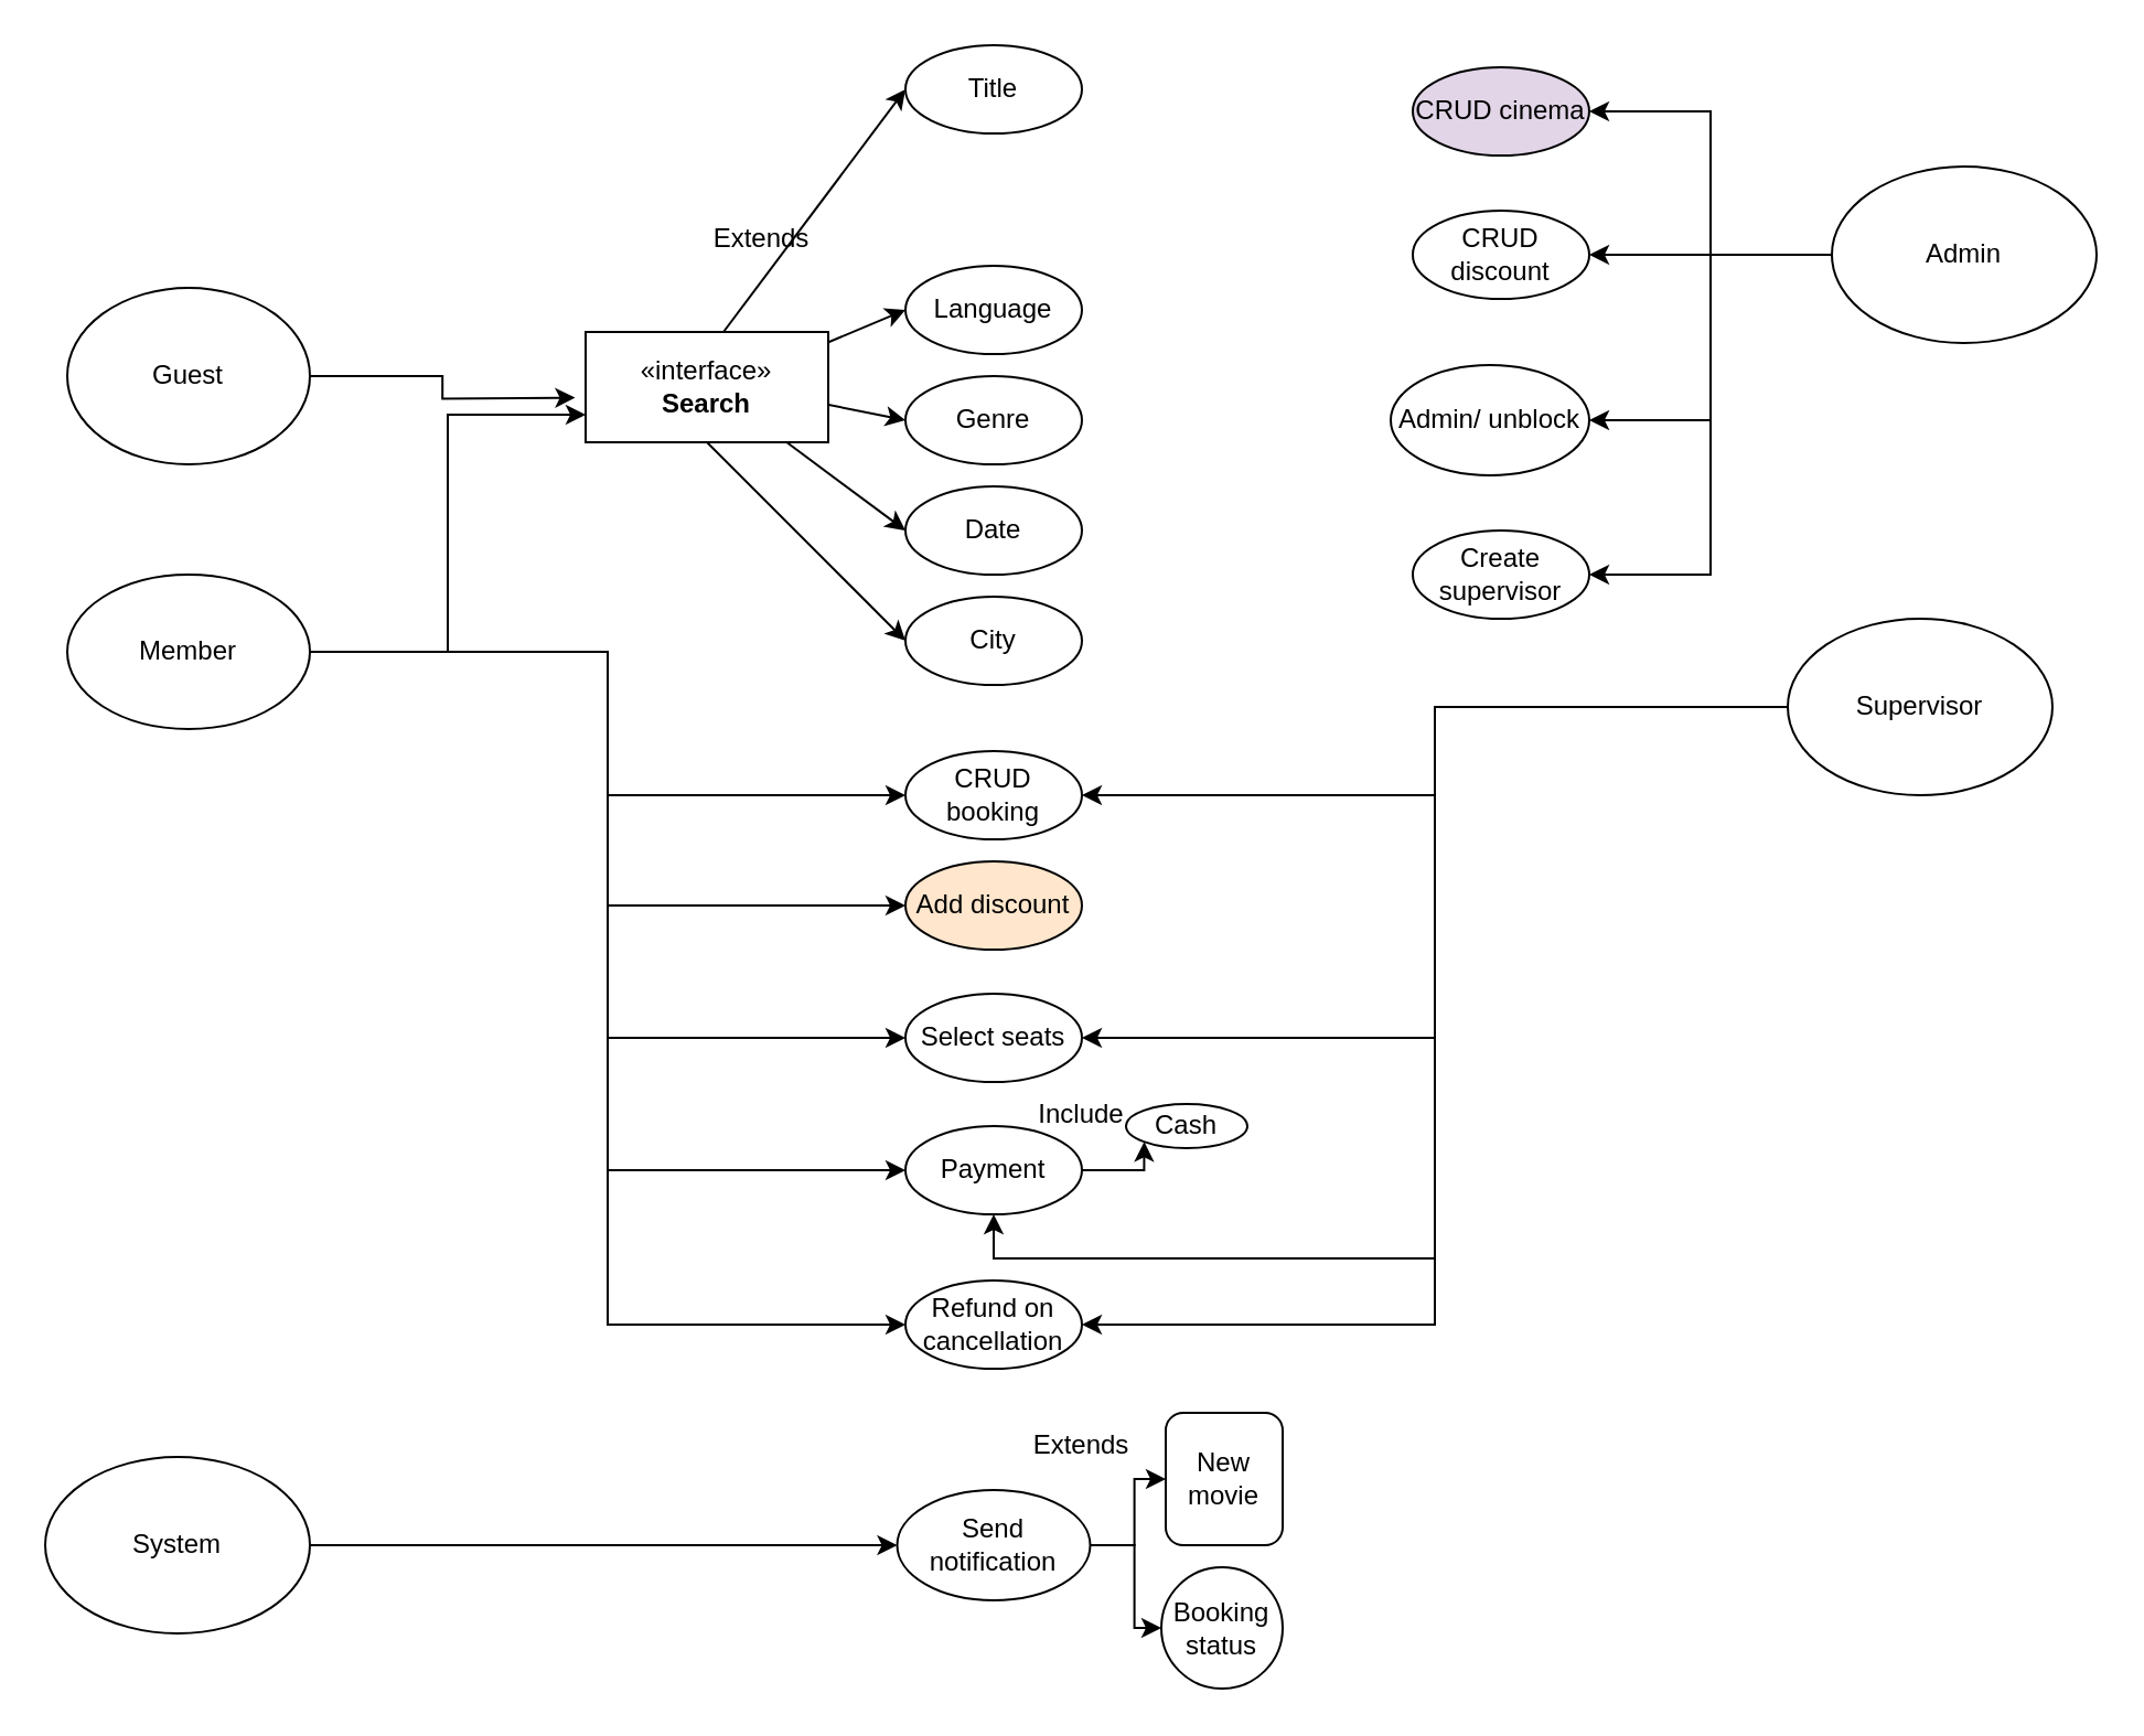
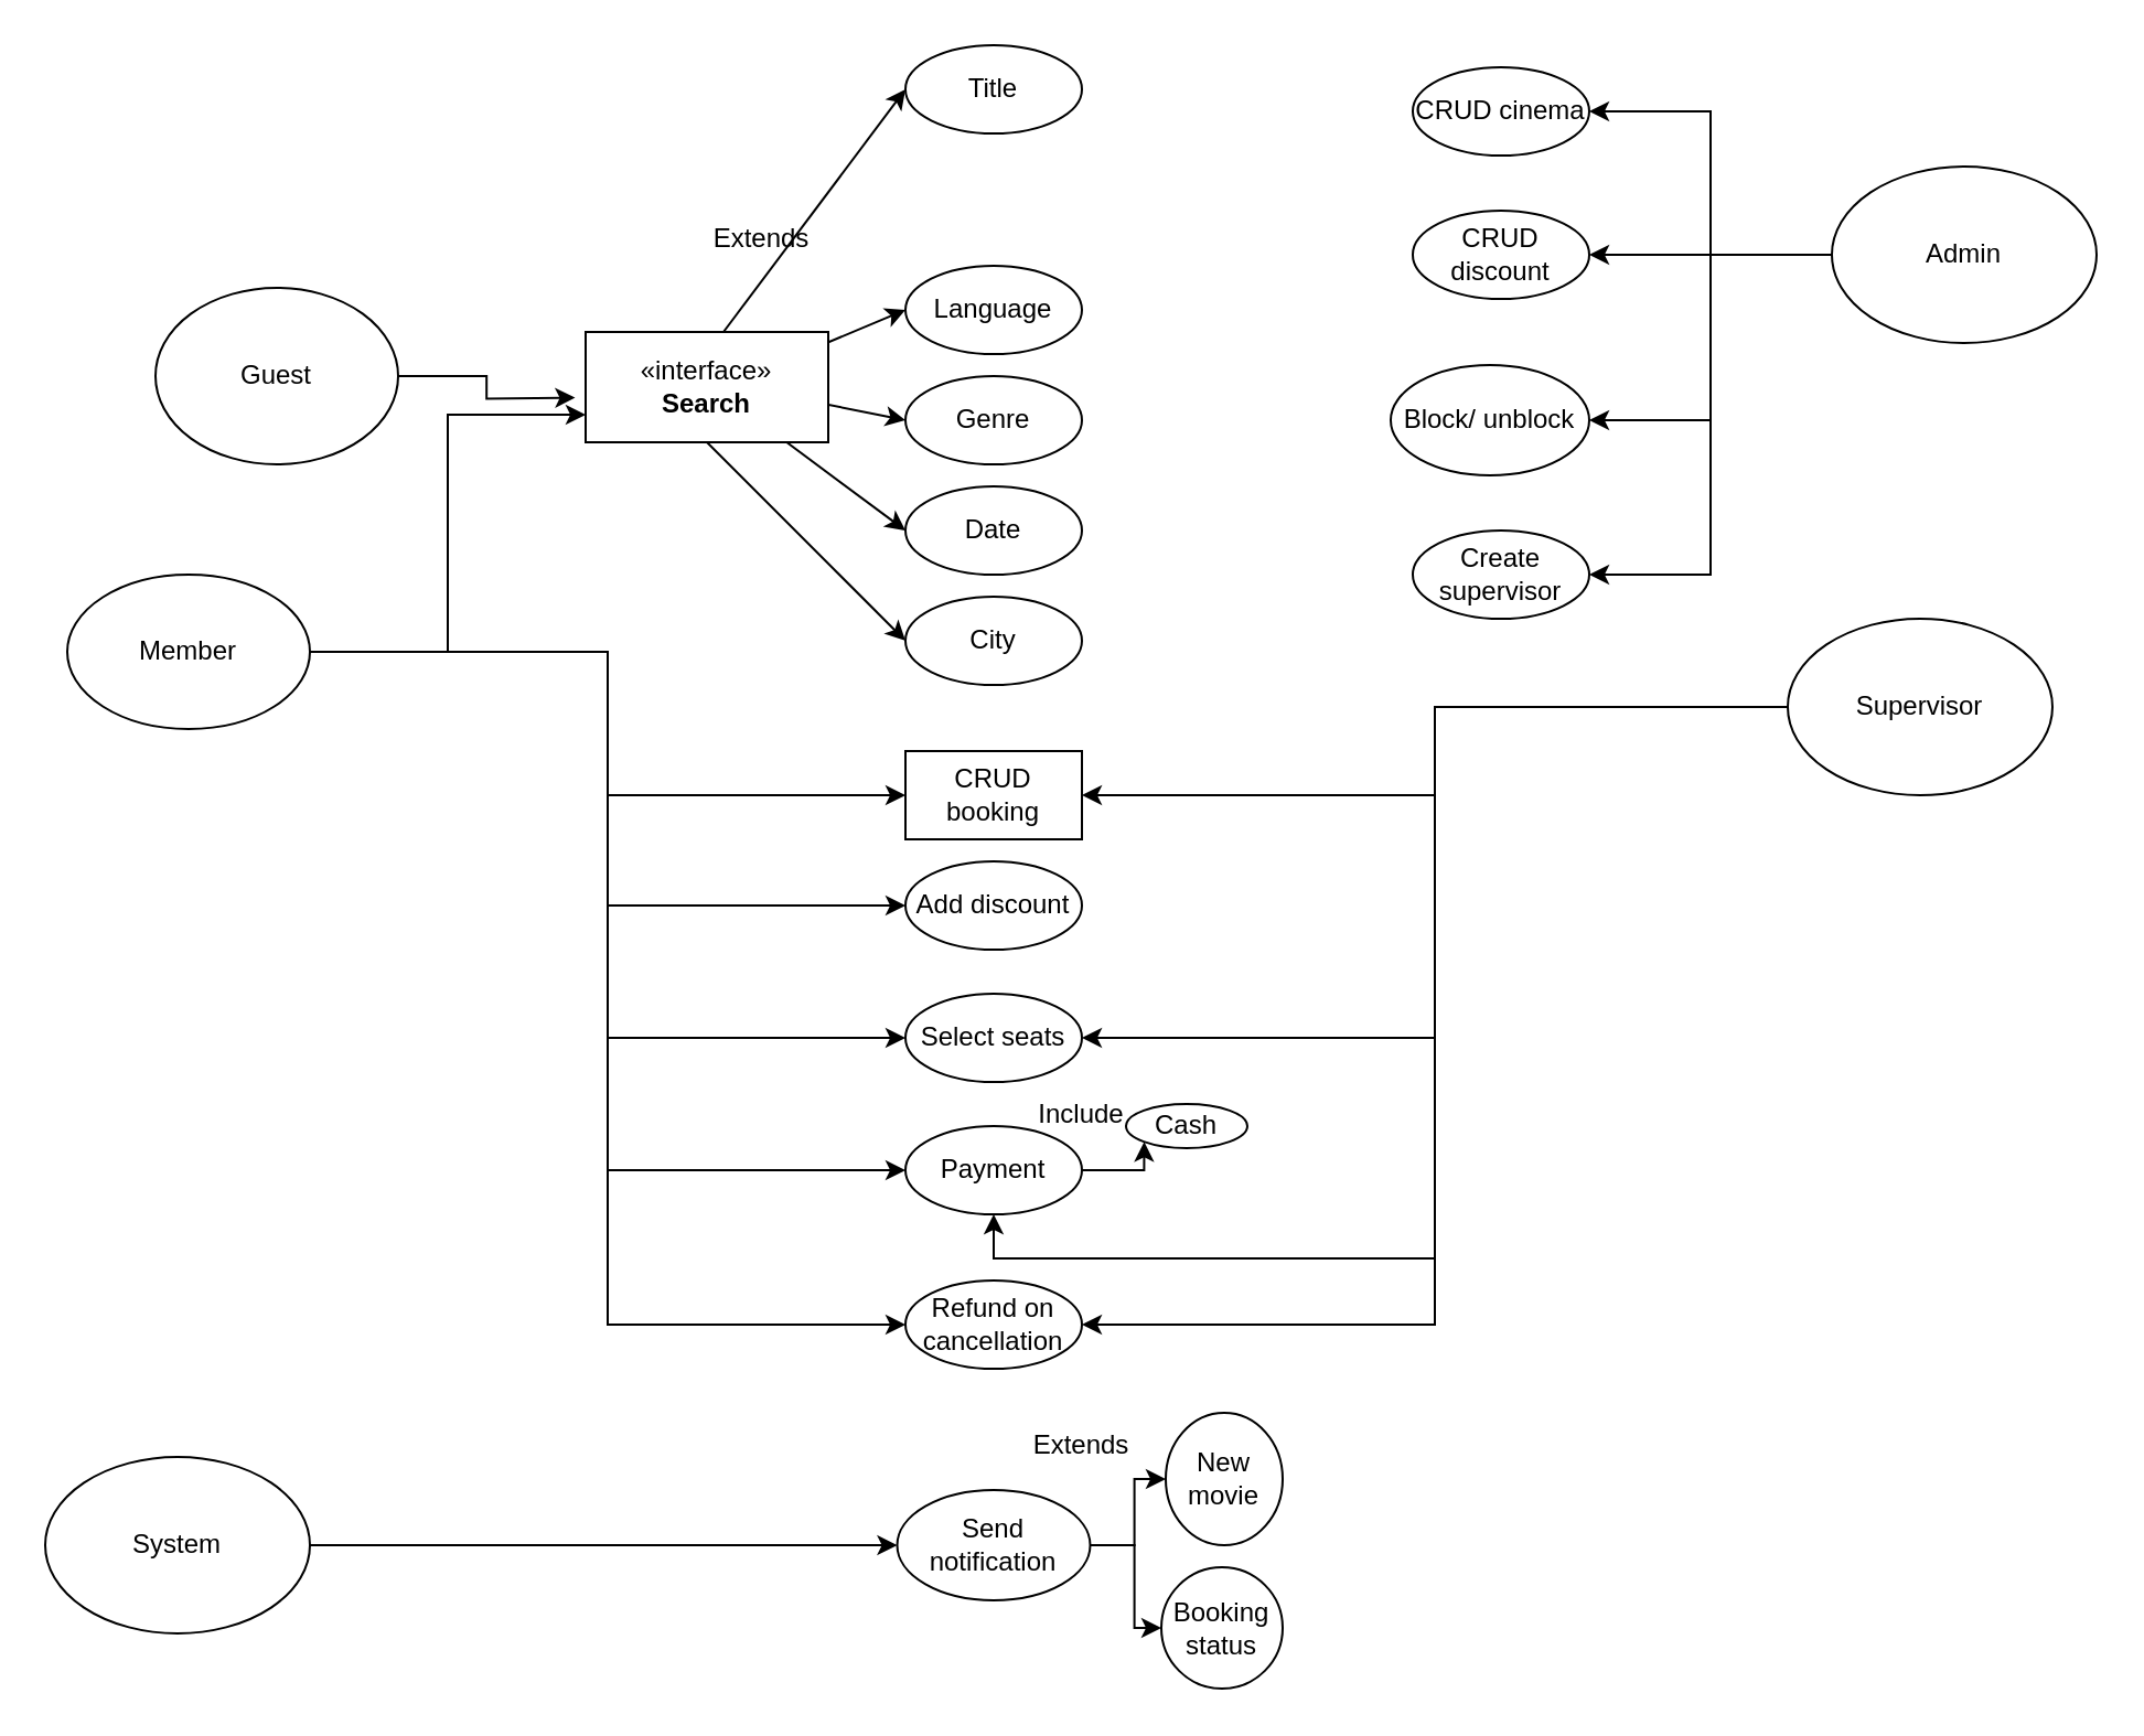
- <mxCell id="49" value="CRUD cinema" style="ellipse;whiteSpace=wrap;html=1;fillColor=#e1d5e7;" vertex="1" parent="1"><mxGeometry x="640" y="30" width="80" height="40" as="geometry" /></mxCell>
+ <mxCell id="49" value="CRUD cinema" style="ellipse;whiteSpace=wrap;html=1;" vertex="1" parent="1"><mxGeometry x="640" y="30" width="80" height="40" as="geometry" /></mxCell>
- <mxCell id="2" value="Guest" style="ellipse;whiteSpace=wrap;html=1;" vertex="1" parent="1"><mxGeometry x="30" y="130" width="110" height="80" as="geometry" /></mxCell>
+ <mxCell id="2" value="Guest" style="ellipse;whiteSpace=wrap;html=1;" vertex="1" parent="1"><mxGeometry x="70" y="130" width="110" height="80" as="geometry" /></mxCell>
- <mxCell id="51" value="Admin/ unblock" style="ellipse;whiteSpace=wrap;html=1;" vertex="1" parent="1"><mxGeometry x="630" y="165" width="90" height="50" as="geometry" /></mxCell>
+ <mxCell id="51" value="Block/ unblock" style="ellipse;whiteSpace=wrap;html=1;" vertex="1" parent="1"><mxGeometry x="630" y="165" width="90" height="50" as="geometry" /></mxCell>
- <mxCell id="35" value="CRUD booking" style="ellipse;whiteSpace=wrap;html=1;" vertex="1" parent="1"><mxGeometry x="410" y="340" width="80" height="40" as="geometry" /></mxCell>
+ <mxCell id="35" value="CRUD booking" style="whiteSpace=wrap;html=1;rounded=0;" vertex="1" parent="1"><mxGeometry x="410" y="340" width="80" height="40" as="geometry" /></mxCell>
- <mxCell id="36" value="Add discount" style="ellipse;whiteSpace=wrap;html=1;fillColor=#ffe6cc;" vertex="1" parent="1"><mxGeometry x="410" y="390" width="80" height="40" as="geometry" /></mxCell>
+ <mxCell id="36" value="Add discount" style="ellipse;whiteSpace=wrap;html=1;" vertex="1" parent="1"><mxGeometry x="410" y="390" width="80" height="40" as="geometry" /></mxCell>
- <mxCell id="47" value="New movie" style="whiteSpace=wrap;html=1;rounded=1;" vertex="1" parent="1"><mxGeometry x="528" y="640" width="53" height="60" as="geometry" /></mxCell>
+ <mxCell id="47" value="New movie" style="ellipse;whiteSpace=wrap;html=1;" vertex="1" parent="1"><mxGeometry x="528" y="640" width="53" height="60" as="geometry" /></mxCell>
